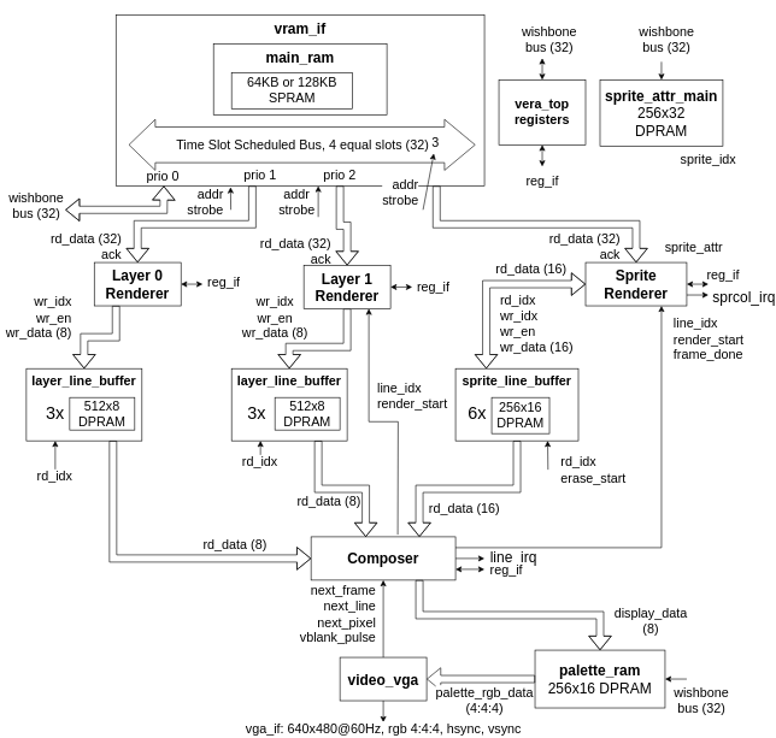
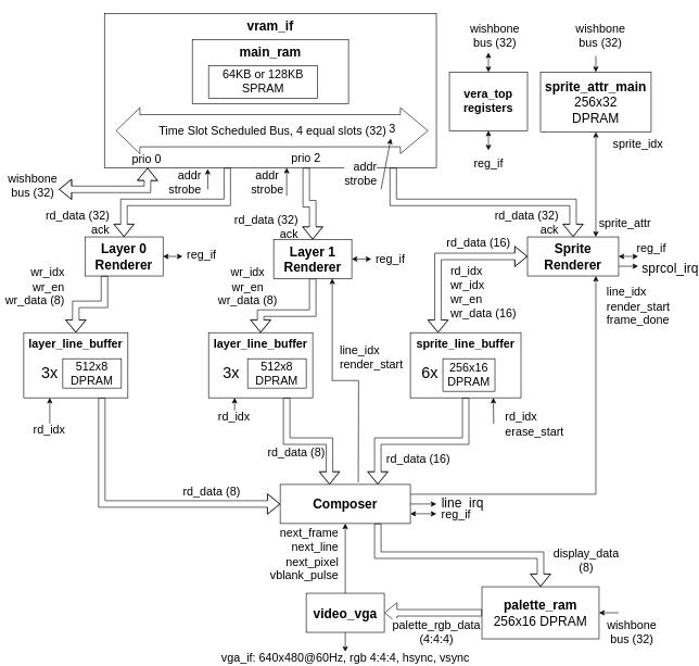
+ <mxCell id="22" value="" style="endArrow=classic;html=1;rounded=0;startArrow=classic;startFill=1;endFill=1;fontSize=18;entryX=0.75;entryY=0;entryDx=0;entryDy=0;edgeStyle=elbowEdgeStyle;elbow=vertical;" parent="1" source="27" target="17" edge="1"><mxGeometry width="50" height="50" relative="1" as="geometry"><mxPoint x="900" y="360" as="sourcePoint" /><mxPoint x="900" y="390" as="targetPoint" /></mxGeometry></mxCell>
- <mxCell id="59" value="prio 1" style="text;html=1;strokeColor=none;fillColor=none;align=center;verticalAlign=middle;whiteSpace=wrap;rounded=0;fontSize=18;" parent="1" vertex="1"><mxGeometry x="330" y="227" width="60" height="30" as="geometry" /></mxCell>
